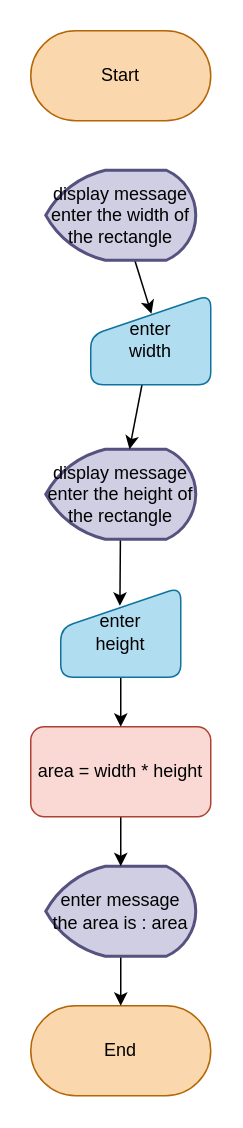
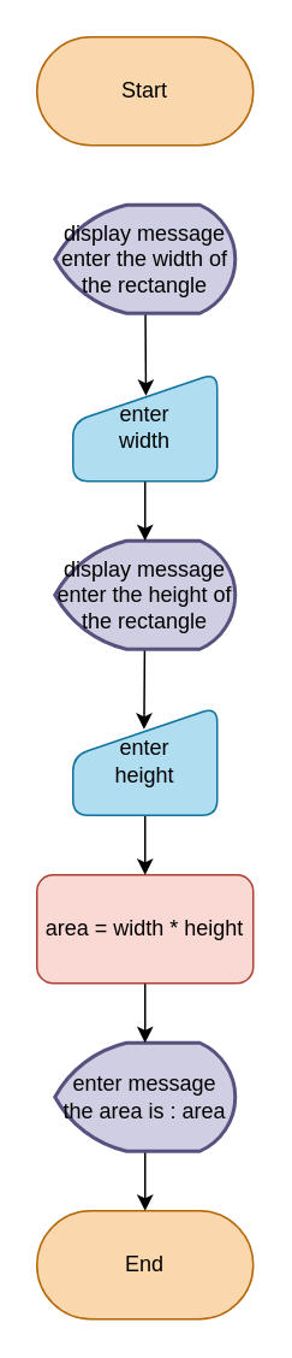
- <mxCell id="13" value="enter&lt;br&gt;width" style="shape=manualInput;whiteSpace=wrap;html=1;rounded=1;arcSize=17;size=27;fillColor=#b1ddf0;strokeColor=#10739e;fontColor=#000000;" vertex="1" parent="1"><mxGeometry x="60" y="196" width="80" height="60" as="geometry" /></mxCell>
+ <mxCell id="13" value="enter&lt;br&gt;width" style="shape=manualInput;whiteSpace=wrap;html=1;rounded=1;arcSize=17;size=27;fillColor=#b1ddf0;strokeColor=#10739e;fontColor=#000000;" vertex="1" parent="1"><mxGeometry x="40" y="206" width="80" height="60" as="geometry" /></mxCell>
